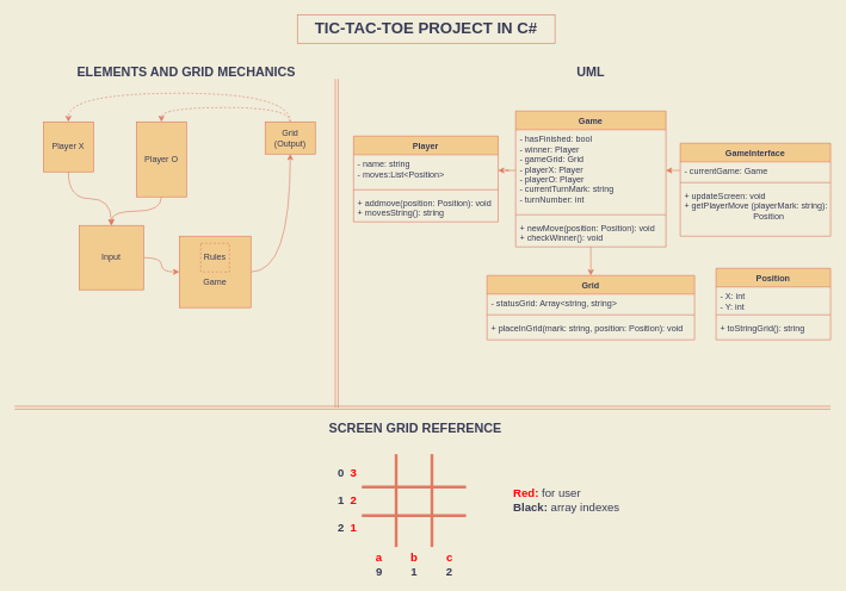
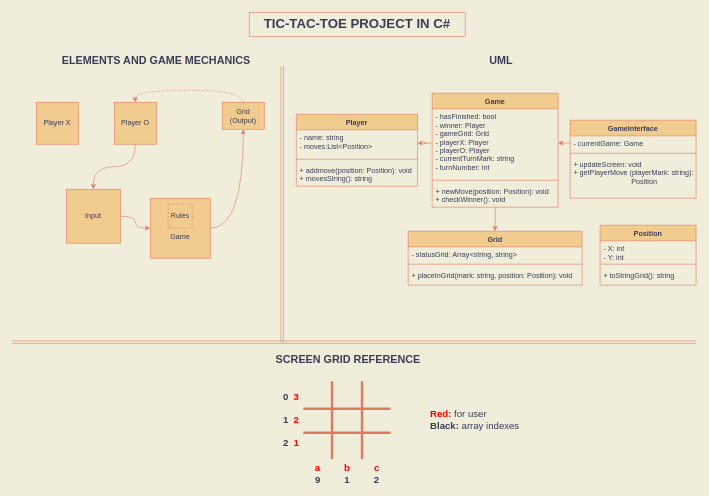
- <mxCell id="16" value="&lt;b&gt;&lt;font style=&quot;font-size: 18px&quot;&gt;ELEMENTS AND GRID MECHANICS&lt;/font&gt;&lt;/b&gt;" style="text;html=1;strokeColor=none;fillColor=none;align=center;verticalAlign=middle;whiteSpace=wrap;rounded=0;fontColor=#393C56;" parent="1" vertex="1"><mxGeometry x="80" y="90" width="360" height="20" as="geometry" /></mxCell>
+ <mxCell id="16" value="&lt;b&gt;&lt;font style=&quot;font-size: 18px&quot;&gt;ELEMENTS AND GAME MECHANICS&lt;/font&gt;&lt;/b&gt;" style="text;html=1;strokeColor=none;fillColor=none;align=center;verticalAlign=middle;whiteSpace=wrap;rounded=0;fontColor=#393C56;" parent="1" vertex="1"><mxGeometry x="80" y="90" width="360" height="20" as="geometry" /></mxCell>
- <mxCell id="21" value="&lt;b&gt;&lt;font style=&quot;font-size: 18px&quot;&gt;UML&lt;/font&gt;&lt;/b&gt;" style="text;html=1;strokeColor=none;fillColor=none;align=center;verticalAlign=middle;whiteSpace=wrap;rounded=0;fontColor=#393C56;" parent="1" vertex="1"><mxGeometry x="505" y="90" width="640" height="20" as="geometry" /></mxCell>
+ <mxCell id="21" value="&lt;b&gt;&lt;font style=&quot;font-size: 18px&quot;&gt;UML&lt;/font&gt;&lt;/b&gt;" style="text;html=1;strokeColor=none;fillColor=none;align=center;verticalAlign=middle;whiteSpace=wrap;rounded=0;fontColor=#393C56;" parent="1" vertex="1"><mxGeometry x="515" y="90" width="640" height="20" as="geometry" /></mxCell>
- <mxCell id="5" style="edgeStyle=orthogonalEdgeStyle;curved=1;rounded=0;orthogonalLoop=1;jettySize=auto;html=1;exitX=0.5;exitY=0;exitDx=0;exitDy=0;entryX=0.5;entryY=0;entryDx=0;entryDy=0;dashed=1;strokeColor=#E07A5F;fontColor=#393C56;labelBackgroundColor=#F4F1DE;" parent="1" source="7" target="2" edge="1"><mxGeometry relative="1" as="geometry"><Array as="points"><mxPoint x="405" y="130" /><mxPoint x="95" y="130" /></Array></mxGeometry></mxCell>
- <mxCell id="4" value="Player O" style="whiteSpace=wrap;html=1;aspect=fixed;fillColor=#F2CC8F;strokeColor=#E07A5F;fontColor=#393C56;" parent="1" vertex="1"><mxGeometry x="190" y="170" width="70" height="105" as="geometry" /></mxCell>
+ <mxCell id="4" value="Player O" style="whiteSpace=wrap;html=1;aspect=fixed;fillColor=#F2CC8F;strokeColor=#E07A5F;fontColor=#393C56;" parent="1" vertex="1"><mxGeometry x="190" y="170" width="70" height="70" as="geometry" /></mxCell>
- <mxCell id="11" value="" style="endArrow=classic;html=1;exitX=0.5;exitY=1;exitDx=0;exitDy=0;entryX=0.5;entryY=0;entryDx=0;entryDy=0;edgeStyle=orthogonalEdgeStyle;curved=1;strokeColor=#E07A5F;fontColor=#393C56;labelBackgroundColor=#F4F1DE;" parent="1" source="2" target="10" edge="1"><mxGeometry width="50" height="50" relative="1" as="geometry"><mxPoint x="420" y="460" as="sourcePoint" /><mxPoint x="470" y="410" as="targetPoint" /></mxGeometry></mxCell>
